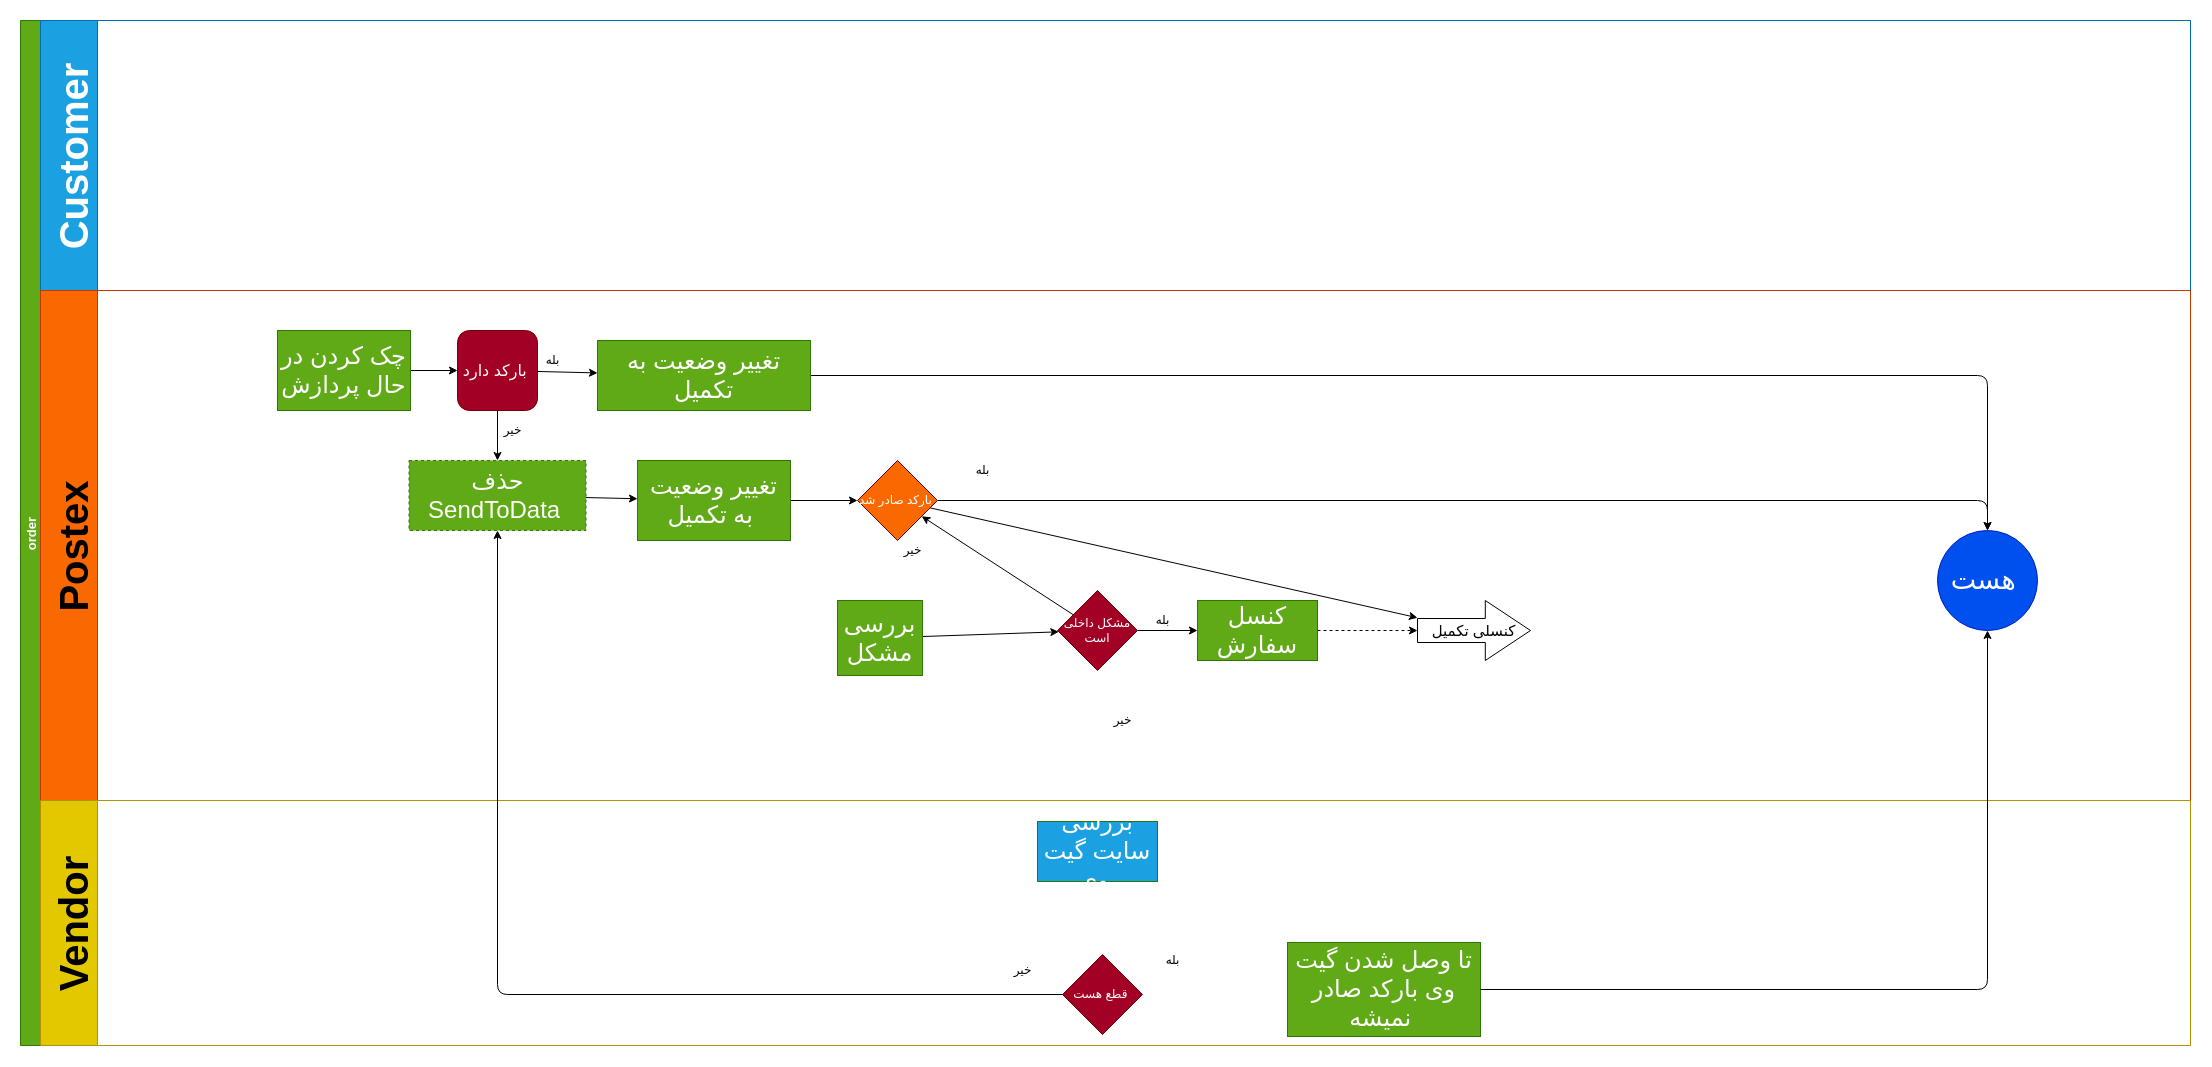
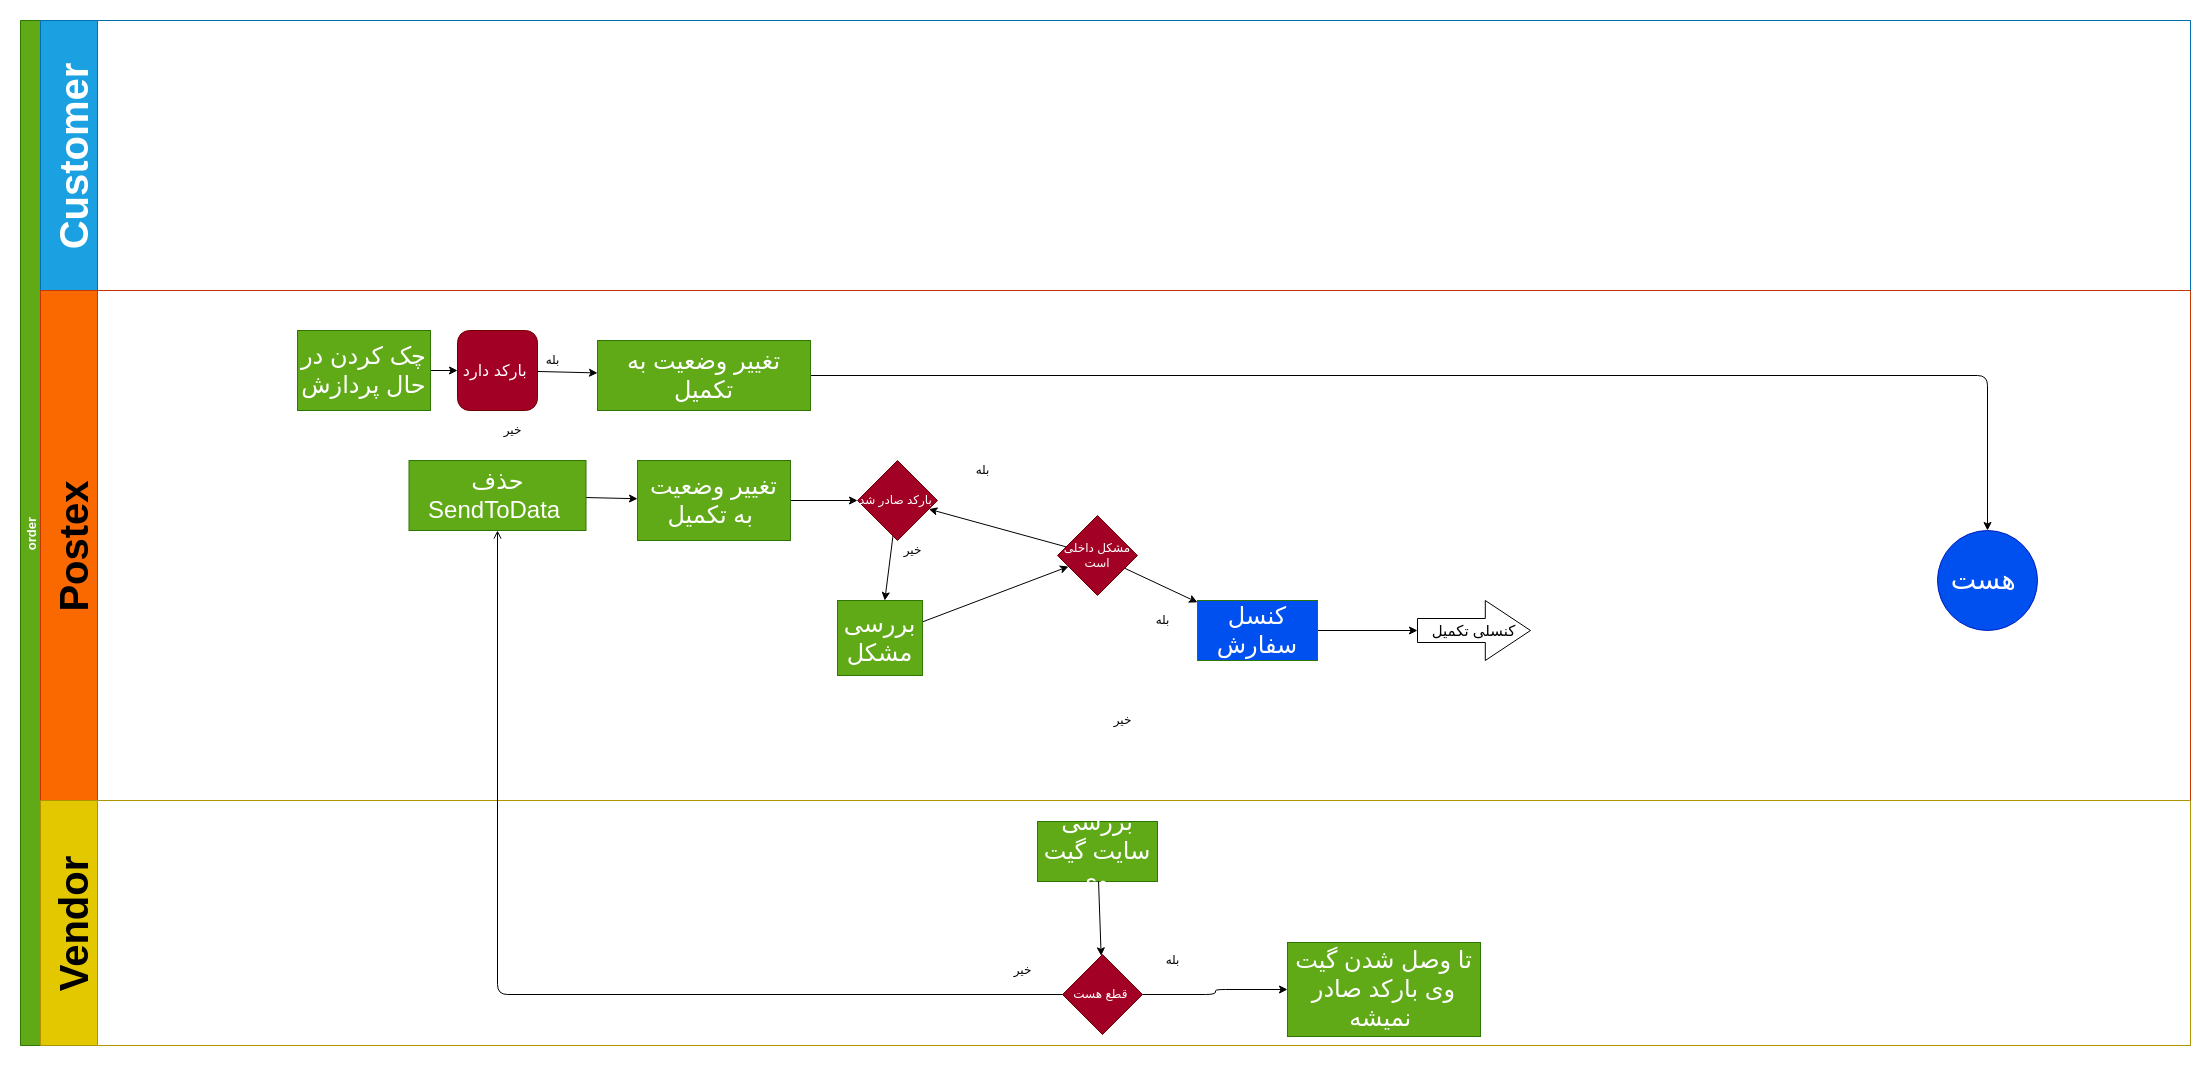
- <mxCell id="6" value="&lt;font style=&quot;font-size: 24px&quot;&gt;چک کردن در حال پردازش&lt;/font&gt;" style="whiteSpace=wrap;html=1;fontColor=#ffffff;strokeColor=#2D7600;fillColor=#60a917;" parent="4" vertex="1"><mxGeometry x="237" y="40" width="133" height="80" as="geometry" /></mxCell>
+ <mxCell id="6" value="&lt;font style=&quot;font-size: 24px&quot;&gt;چک کردن در حال پردازش&lt;/font&gt;" style="whiteSpace=wrap;html=1;fontColor=#ffffff;strokeColor=#2D7600;fillColor=#60a917;" parent="4" vertex="1"><mxGeometry x="257" y="40" width="133" height="80" as="geometry" /></mxCell>
- <mxCell id="7" value="" style="edgeStyle=none;html=1;" parent="4" source="9" target="11" edge="1"><mxGeometry relative="1" as="geometry" /></mxCell>
- <mxCell id="11" value="&lt;font style=&quot;font-size: 24px&quot;&gt;حذف SendToData&amp;nbsp;&lt;/font&gt;" style="whiteSpace=wrap;html=1;fontColor=#ffffff;strokeColor=#2D7600;fillColor=#60a917;dashed=1;" parent="4" vertex="1"><mxGeometry x="368.5" y="170" width="177" height="70" as="geometry" /></mxCell>
+ <mxCell id="11" value="&lt;font style=&quot;font-size: 24px&quot;&gt;حذف SendToData&amp;nbsp;&lt;/font&gt;" style="whiteSpace=wrap;html=1;fontColor=#ffffff;strokeColor=#2D7600;fillColor=#60a917;" parent="4" vertex="1"><mxGeometry x="368.5" y="170" width="177" height="70" as="geometry" /></mxCell>
- <mxCell id="18" value="بارکد صادر شد&amp;nbsp;" style="rhombus;whiteSpace=wrap;html=1;fontColor=#ffffff;strokeColor=#6F0000;fillColor=#fa6800;" parent="4" vertex="1"><mxGeometry x="817" y="170" width="80" height="80" as="geometry" /></mxCell>
+ <mxCell id="18" value="بارکد صادر شد&amp;nbsp;" style="rhombus;whiteSpace=wrap;html=1;fontColor=#ffffff;strokeColor=#6F0000;fillColor=#a20025;" parent="4" vertex="1"><mxGeometry x="817" y="170" width="80" height="80" as="geometry" /></mxCell>
- <mxCell id="17" style="edgeStyle=orthogonalEdgeStyle;html=1;exitX=1;exitY=0.5;exitDx=0;exitDy=0;entryX=0.5;entryY=0;entryDx=0;entryDy=0;" parent="4" source="18" target="26" edge="1"><mxGeometry relative="1" as="geometry" /></mxCell>
- <mxCell id="37" style="edgeStyle=elbowEdgeStyle;html=1;exitX=0;exitY=0.5;exitDx=0;exitDy=0;entryX=0.5;entryY=1;entryDx=0;entryDy=0;" parent="2" source="33" target="11" edge="1"><mxGeometry relative="1" as="geometry"><Array as="points"><mxPoint x="477" y="570" /><mxPoint x="449" y="570" /><mxPoint x="497" y="750" /></Array></mxGeometry></mxCell>
+ <mxCell id="37" style="edgeStyle=elbowEdgeStyle;html=1;exitX=0;exitY=0.5;exitDx=0;exitDy=0;entryX=0.5;entryY=1;entryDx=0;entryDy=0;endArrow=open;" parent="2" source="33" target="11" edge="1"><mxGeometry relative="1" as="geometry"><Array as="points"><mxPoint x="477" y="570" /><mxPoint x="449" y="570" /><mxPoint x="497" y="750" /></Array></mxGeometry></mxCell>
- <mxCell id="16" value="" style="edgeStyle=none;html=1;" parent="4" source="18" target="25" edge="1"><mxGeometry relative="1" as="geometry" /></mxCell>
+ <mxCell id="16" value="" style="edgeStyle=none;html=1;" parent="4" source="18" target="20" edge="1"><mxGeometry relative="1" as="geometry" /></mxCell>
- <mxCell id="22" value="مشکل داخلی است" style="rhombus;whiteSpace=wrap;html=1;fontColor=#ffffff;strokeColor=#6F0000;fillColor=#a20025;" parent="4" vertex="1"><mxGeometry x="1017" y="300" width="80" height="80" as="geometry" /></mxCell>
+ <mxCell id="22" value="مشکل داخلی است" style="rhombus;whiteSpace=wrap;html=1;fontColor=#ffffff;strokeColor=#6F0000;fillColor=#a20025;" parent="4" vertex="1"><mxGeometry x="1017" y="225" width="80" height="80" as="geometry" /></mxCell>
- <mxCell id="24" value="&lt;font style=&quot;font-size: 24px&quot;&gt;کنسل سفارش&lt;/font&gt;" style="whiteSpace=wrap;html=1;fontColor=#ffffff;strokeColor=#2D7600;fillColor=#60a917;" parent="4" vertex="1"><mxGeometry x="1157" y="310" width="120" height="60" as="geometry" /></mxCell>
+ <mxCell id="24" value="&lt;font style=&quot;font-size: 24px&quot;&gt;کنسل سفارش&lt;/font&gt;" style="whiteSpace=wrap;html=1;fontColor=#ffffff;strokeColor=#2D7600;fillColor=#0050ef;" parent="4" vertex="1"><mxGeometry x="1157" y="310" width="120" height="60" as="geometry" /></mxCell>
- <mxCell id="23" value="" style="edgeStyle=none;html=1;dashed=1;" parent="4" source="24" target="25" edge="1"><mxGeometry relative="1" as="geometry" /></mxCell>
+ <mxCell id="23" value="" style="edgeStyle=none;html=1;" parent="4" source="24" target="25" edge="1"><mxGeometry relative="1" as="geometry" /></mxCell>
- <mxCell id="31" value="&lt;font style=&quot;font-size: 24px&quot;&gt;بررسی سایت گیت وی&amp;nbsp;&lt;/font&gt;" style="whiteSpace=wrap;html=1;fontColor=#ffffff;strokeColor=#2D7600;fillColor=#1ba1e2;" parent="30" vertex="1"><mxGeometry x="997" y="21" width="120" height="60" as="geometry" /></mxCell>
+ <mxCell id="31" value="&lt;font style=&quot;font-size: 24px&quot;&gt;بررسی سایت گیت وی&amp;nbsp;&lt;/font&gt;" style="whiteSpace=wrap;html=1;fontColor=#ffffff;strokeColor=#2D7600;fillColor=#60a917;" parent="30" vertex="1"><mxGeometry x="997" y="21" width="120" height="60" as="geometry" /></mxCell>
+ <mxCell id="34" value="" style="edgeStyle=none;html=1;" parent="30" source="31" target="33" edge="1"><mxGeometry relative="1" as="geometry" /></mxCell>
- <mxCell id="38" style="edgeStyle=orthogonalEdgeStyle;html=1;exitX=1;exitY=0.5;exitDx=0;exitDy=0;" parent="2" source="35" target="26" edge="1"><mxGeometry relative="1" as="geometry" /></mxCell>
+ <mxCell id="32" value="" style="edgeStyle=elbowEdgeStyle;html=1;" parent="30" source="33" target="35" edge="1"><mxGeometry relative="1" as="geometry" /></mxCell>
